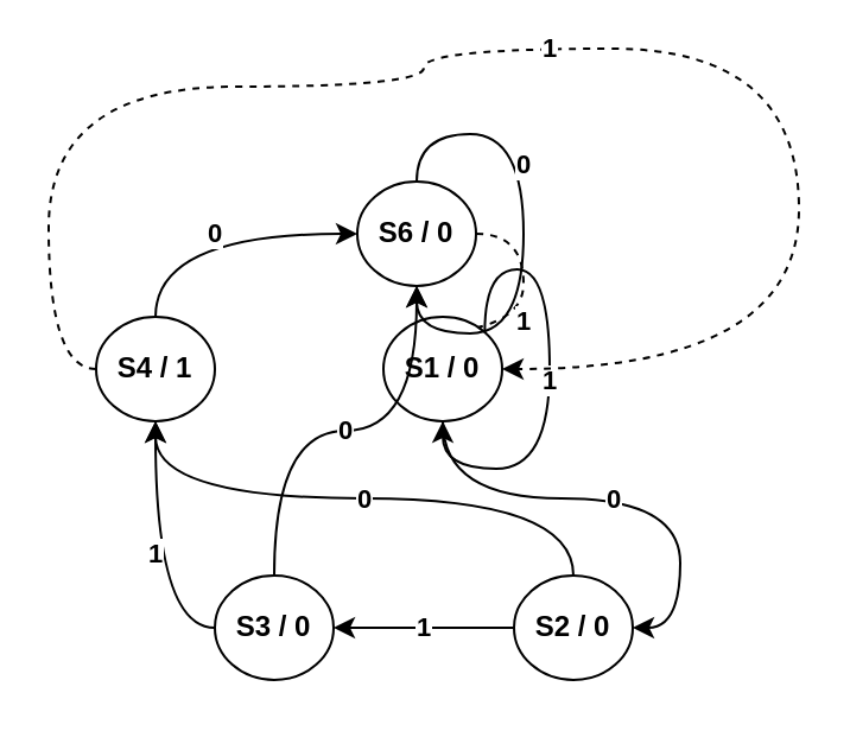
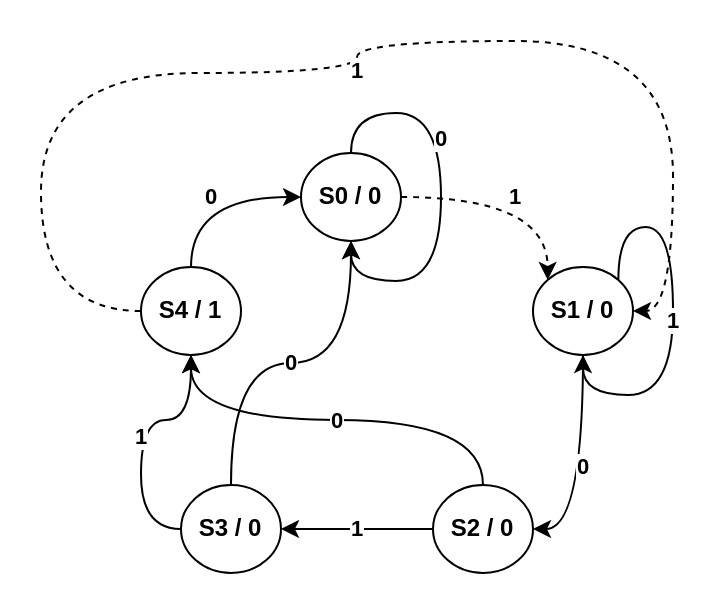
- <mxCell id="3" value="&lt;span&gt;S6 / 0&lt;/span&gt;" style="ellipse;whiteSpace=wrap;html=1;fontStyle=1" vertex="1" parent="1"><mxGeometry x="150" y="76" width="50" height="44" as="geometry" /></mxCell>
+ <mxCell id="3" value="&lt;span&gt;S0 / 0&lt;/span&gt;" style="ellipse;whiteSpace=wrap;html=1;fontStyle=1" vertex="1" parent="1"><mxGeometry x="150" y="76" width="50" height="44" as="geometry" /></mxCell>
- <mxCell id="15" value="&lt;span&gt;S4 / 1&lt;/span&gt;" style="ellipse;whiteSpace=wrap;html=1;fontStyle=1" vertex="1" parent="1"><mxGeometry x="40" y="133" width="50" height="44" as="geometry" /></mxCell>
+ <mxCell id="15" value="&lt;span&gt;S4 / 1&lt;/span&gt;" style="ellipse;whiteSpace=wrap;html=1;fontStyle=1" vertex="1" parent="1"><mxGeometry x="70" y="133" width="50" height="44" as="geometry" /></mxCell>
- <mxCell id="6" value="&lt;span&gt;S1&amp;nbsp;/ 0&lt;/span&gt;" style="ellipse;whiteSpace=wrap;html=1;fontStyle=1" vertex="1" parent="1"><mxGeometry x="161" y="133" width="50" height="44" as="geometry" /></mxCell>
+ <mxCell id="6" value="&lt;span&gt;S1&amp;nbsp;/ 0&lt;/span&gt;" style="ellipse;whiteSpace=wrap;html=1;fontStyle=1" vertex="1" parent="1"><mxGeometry x="266" y="133" width="50" height="44" as="geometry" /></mxCell>
